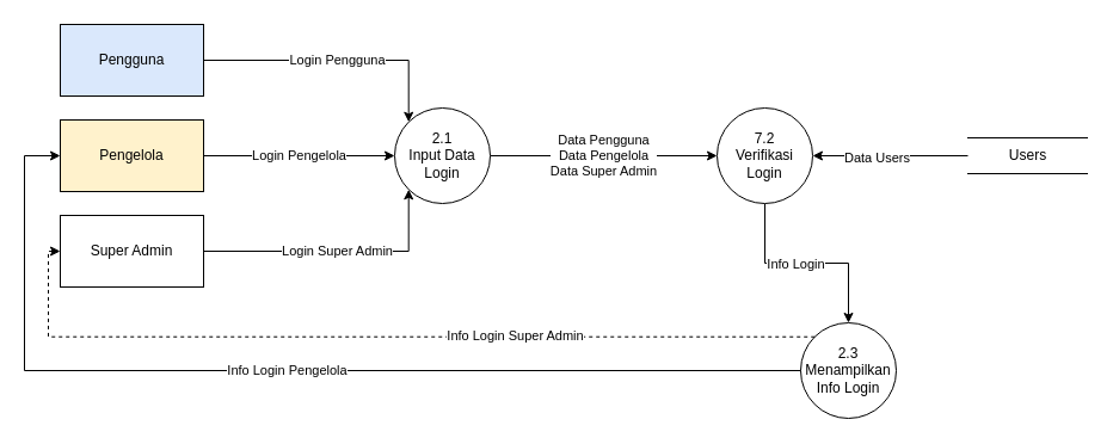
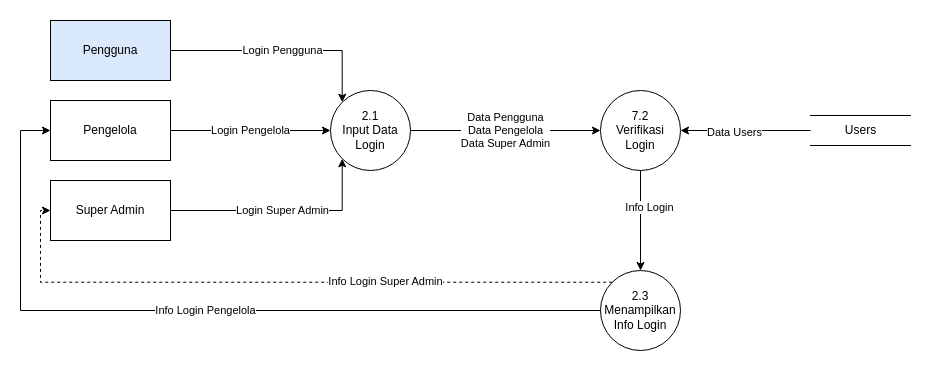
- <mxCell id="5" value="Pengelola" style="rounded=0;whiteSpace=wrap;html=1;fillColor=#fff2cc;" vertex="1" parent="1"><mxGeometry x="50" y="100" width="120" height="60" as="geometry" /></mxCell>
+ <mxCell id="5" value="Pengelola" style="rounded=0;whiteSpace=wrap;html=1;" vertex="1" parent="1"><mxGeometry x="50" y="100" width="120" height="60" as="geometry" /></mxCell>
- <mxCell id="16" value="2.3&lt;br&gt;Menampilkan Info Login" style="ellipse;whiteSpace=wrap;html=1;aspect=fixed;" vertex="1" parent="1"><mxGeometry x="670" y="270" width="80" height="80" as="geometry" /></mxCell>
+ <mxCell id="16" value="2.3&lt;br&gt;Menampilkan Info Login" style="ellipse;whiteSpace=wrap;html=1;aspect=fixed;" vertex="1" parent="1"><mxGeometry x="600" y="270" width="80" height="80" as="geometry" /></mxCell>
